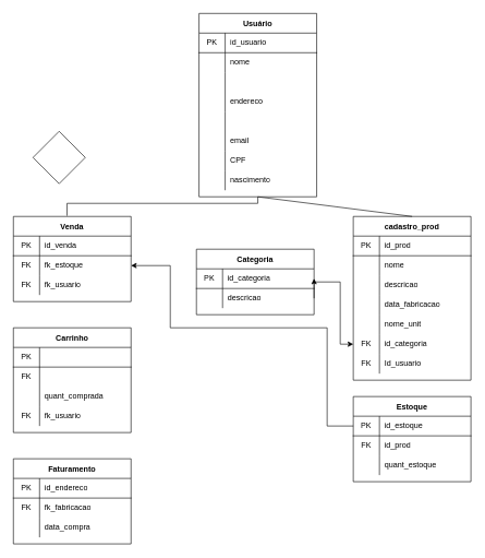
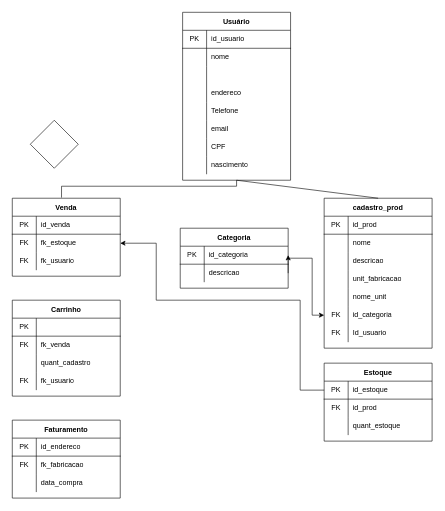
+ <mxCell id="17" value="Telefone" style="shape=partialRectangle;html=1;whiteSpace=wrap;connectable=0;fillColor=none;top=0;left=0;bottom=0;right=0;align=left;spacingLeft=6;overflow=hidden;pointerEvents=1;" parent="15" vertex="1"><mxGeometry x="40" width="140" height="30" as="geometry" /></mxCell>
- <mxCell id="39" value="data_fabricacao" style="shape=partialRectangle;html=1;whiteSpace=wrap;connectable=0;fillColor=none;top=0;left=0;bottom=0;right=0;align=left;spacingLeft=6;overflow=hidden;pointerEvents=1;" parent="37" vertex="1"><mxGeometry x="40" width="140" height="30" as="geometry" /></mxCell>
+ <mxCell id="39" value="unit_fabricacao" style="shape=partialRectangle;html=1;whiteSpace=wrap;connectable=0;fillColor=none;top=0;left=0;bottom=0;right=0;align=left;spacingLeft=6;overflow=hidden;pointerEvents=1;" parent="37" vertex="1"><mxGeometry x="40" width="140" height="30" as="geometry" /></mxCell>
+ <mxCell id="65" value="fk_venda" style="shape=partialRectangle;html=1;whiteSpace=wrap;connectable=0;fillColor=none;top=0;left=0;bottom=0;right=0;align=left;spacingLeft=6;overflow=hidden;pointerEvents=1;" parent="63" vertex="1"><mxGeometry x="40" width="140" height="30" as="geometry" /></mxCell>
- <mxCell id="68" value="quant_comprada" style="shape=partialRectangle;html=1;whiteSpace=wrap;connectable=0;fillColor=none;top=0;left=0;bottom=0;right=0;align=left;spacingLeft=6;overflow=hidden;pointerEvents=1;" parent="66" vertex="1"><mxGeometry x="40" width="140" height="30" as="geometry" /></mxCell>
+ <mxCell id="68" value="quant_cadastro" style="shape=partialRectangle;html=1;whiteSpace=wrap;connectable=0;fillColor=none;top=0;left=0;bottom=0;right=0;align=left;spacingLeft=6;overflow=hidden;pointerEvents=1;" parent="66" vertex="1"><mxGeometry x="40" width="140" height="30" as="geometry" /></mxCell>
